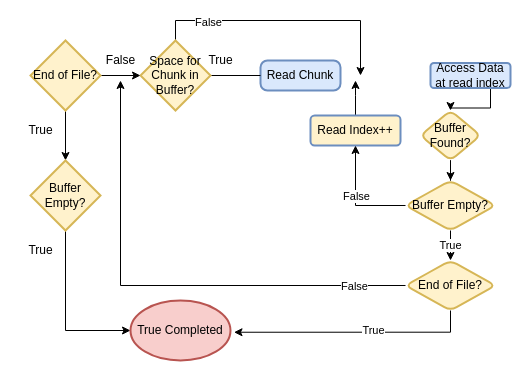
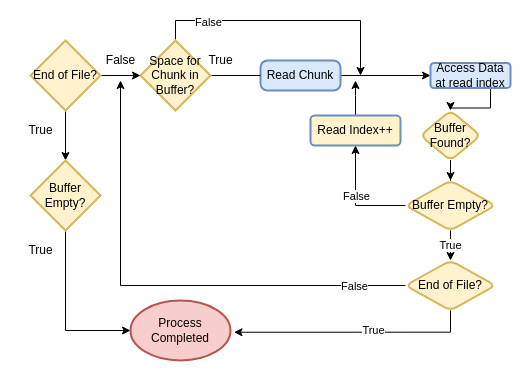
+ <mxCell id="2" value="" style="edgeStyle=orthogonalEdgeStyle;rounded=0;orthogonalLoop=1;jettySize=auto;html=1;" edge="1" parent="1" source="3" target="18"><mxGeometry relative="1" as="geometry" /></mxCell>
- <mxCell id="15" value="True Completed" style="strokeWidth=2;html=1;shape=mxgraph.flowchart.start_1;whiteSpace=wrap;fillColor=#f8cecc;strokeColor=#b85450;" vertex="1" parent="1"><mxGeometry x="130" y="300" width="100" height="60" as="geometry" /></mxCell>
+ <mxCell id="15" value="Process Completed" style="strokeWidth=2;html=1;shape=mxgraph.flowchart.start_1;whiteSpace=wrap;fillColor=#f8cecc;strokeColor=#b85450;" vertex="1" parent="1"><mxGeometry x="130" y="300" width="100" height="60" as="geometry" /></mxCell>
